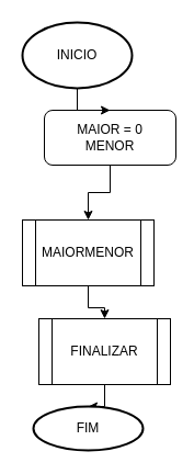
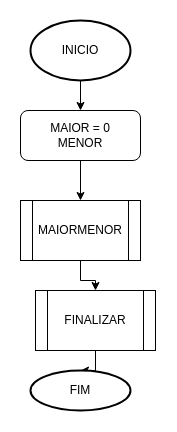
- <mxCell id="9" value="INICIO" style="strokeWidth=2;html=1;shape=mxgraph.flowchart.start_1;whiteSpace=wrap;" vertex="1" parent="1"><mxGeometry x="20" y="20" width="100" height="60" as="geometry" /></mxCell>
+ <mxCell id="9" value="INICIO" style="strokeWidth=2;html=1;shape=mxgraph.flowchart.start_1;whiteSpace=wrap;" vertex="1" parent="1"><mxGeometry x="30" y="20" width="100" height="60" as="geometry" /></mxCell>
- <mxCell id="3" value="MAIOR = 0&lt;div&gt;MENOR&lt;/div&gt;" style="rounded=1;whiteSpace=wrap;html=1;" vertex="1" parent="1"><mxGeometry x="40" y="100" width="120" height="50" as="geometry" /></mxCell>
+ <mxCell id="3" value="MAIOR = 0&lt;div&gt;MENOR&lt;/div&gt;" style="rounded=1;whiteSpace=wrap;html=1;" vertex="1" parent="1"><mxGeometry x="20" y="110" width="120" height="50" as="geometry" /></mxCell>
